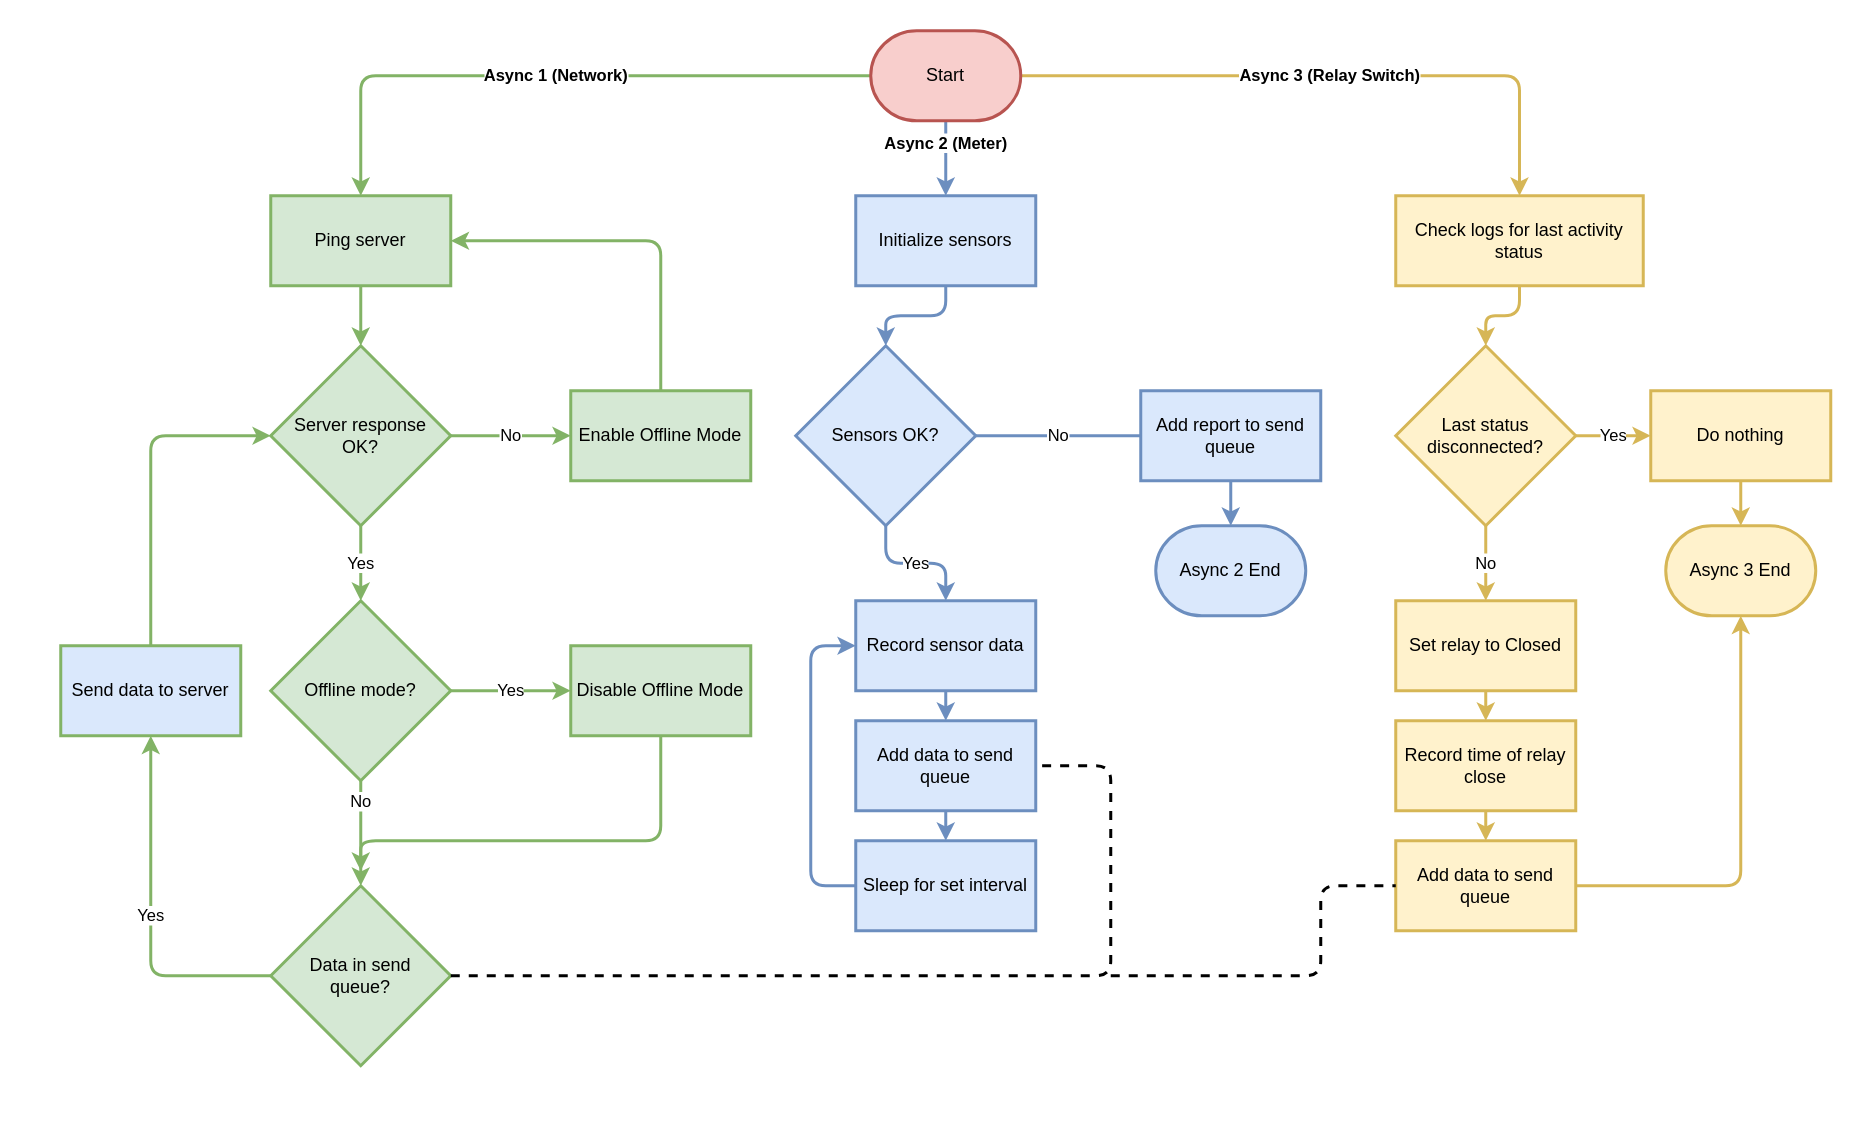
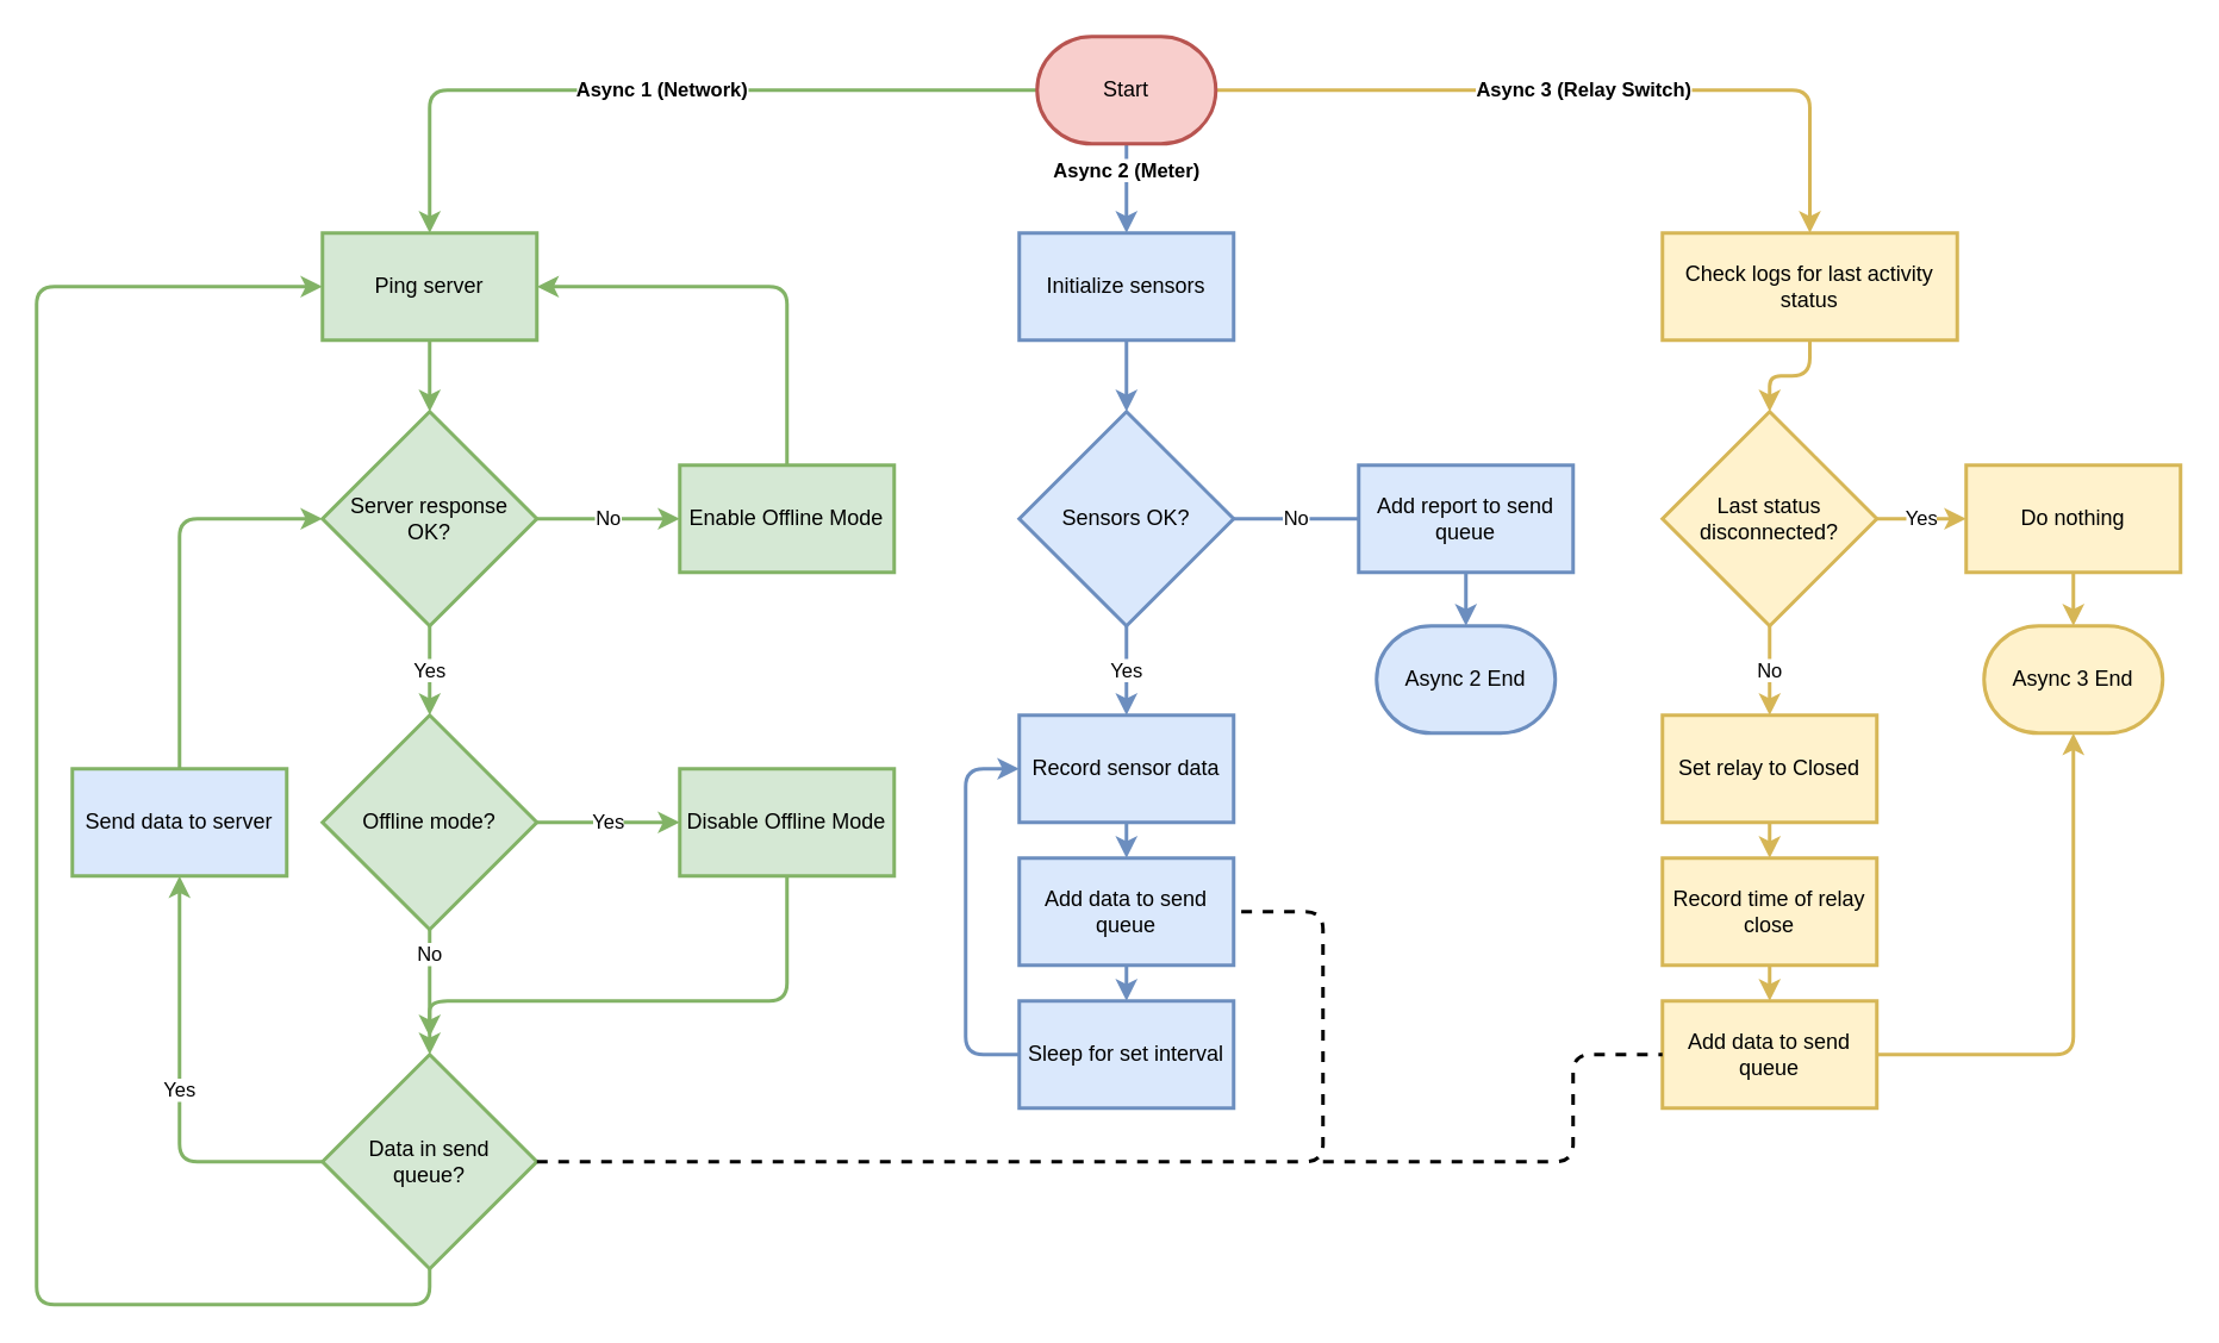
- <mxCell id="27" value="Sensors OK?" style="rhombus;whiteSpace=wrap;html=1;strokeWidth=2;fillColor=#dae8fc;strokeColor=#6c8ebf;" vertex="1" parent="1"><mxGeometry x="530" y="230" width="120" height="120" as="geometry" /></mxCell>
+ <mxCell id="27" value="Sensors OK?" style="rhombus;whiteSpace=wrap;html=1;strokeWidth=2;fillColor=#dae8fc;strokeColor=#6c8ebf;" vertex="1" parent="1"><mxGeometry x="570" y="230" width="120" height="120" as="geometry" /></mxCell>
+ <mxCell id="14" style="edgeStyle=orthogonalEdgeStyle;rounded=1;orthogonalLoop=1;jettySize=auto;html=1;entryX=0;entryY=0.5;entryDx=0;entryDy=0;strokeWidth=2;exitX=0.5;exitY=1;exitDx=0;exitDy=0;fillColor=#d5e8d4;strokeColor=#82b366;" edge="1" parent="1" source="15" target="7"><mxGeometry relative="1" as="geometry"><Array as="points"><mxPoint x="240" y="730" /><mxPoint x="20" y="730" /><mxPoint x="20" y="160" /></Array></mxGeometry></mxCell>
